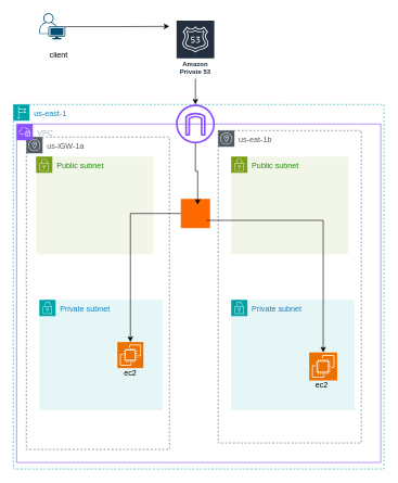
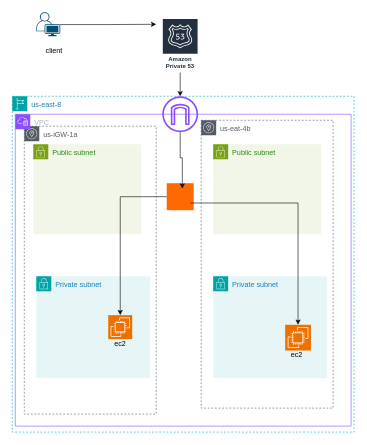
- <mxCell id="2" value="us-east-1" style="points=[[0,0],[0.25,0],[0.5,0],[0.75,0],[1,0],[1,0.25],[1,0.5],[1,0.75],[1,1],[0.75,1],[0.5,1],[0.25,1],[0,1],[0,0.75],[0,0.5],[0,0.25]];outlineConnect=0;gradientColor=none;html=1;whiteSpace=wrap;fontSize=12;fontStyle=0;container=1;pointerEvents=0;collapsible=0;recursiveResize=0;shape=mxgraph.aws4.group;grIcon=mxgraph.aws4.group_region;strokeColor=#00A4A6;fillColor=none;verticalAlign=top;align=left;spacingLeft=30;fontColor=#147EBA;dashed=1;" vertex="1" parent="1"><mxGeometry x="20" y="160" width="570" height="560" as="geometry" /></mxCell>
+ <mxCell id="2" value="us-east-8" style="points=[[0,0],[0.25,0],[0.5,0],[0.75,0],[1,0],[1,0.25],[1,0.5],[1,0.75],[1,1],[0.75,1],[0.5,1],[0.25,1],[0,1],[0,0.75],[0,0.5],[0,0.25]];outlineConnect=0;gradientColor=none;html=1;whiteSpace=wrap;fontSize=12;fontStyle=0;container=1;pointerEvents=0;collapsible=0;recursiveResize=0;shape=mxgraph.aws4.group;grIcon=mxgraph.aws4.group_region;strokeColor=#00A4A6;fillColor=none;verticalAlign=top;align=left;spacingLeft=30;fontColor=#147EBA;dashed=1;" vertex="1" parent="1"><mxGeometry x="20" y="160" width="570" height="560" as="geometry" /></mxCell>
- <mxCell id="5" value="us-eat-1b" style="sketch=0;outlineConnect=0;gradientColor=none;html=1;whiteSpace=wrap;fontSize=12;fontStyle=0;shape=mxgraph.aws4.group;grIcon=mxgraph.aws4.group_availability_zone;strokeColor=#545B64;fillColor=none;verticalAlign=top;align=left;spacingLeft=30;fontColor=#545B64;dashed=1;" vertex="1" parent="4"><mxGeometry x="310" y="10" width="220" height="480" as="geometry" /></mxCell>
+ <mxCell id="5" value="us-eat-4b" style="sketch=0;outlineConnect=0;gradientColor=none;html=1;whiteSpace=wrap;fontSize=12;fontStyle=0;shape=mxgraph.aws4.group;grIcon=mxgraph.aws4.group_availability_zone;strokeColor=#545B64;fillColor=none;verticalAlign=top;align=left;spacingLeft=30;fontColor=#545B64;dashed=1;" vertex="1" parent="4"><mxGeometry x="310" y="10" width="220" height="480" as="geometry" /></mxCell>
